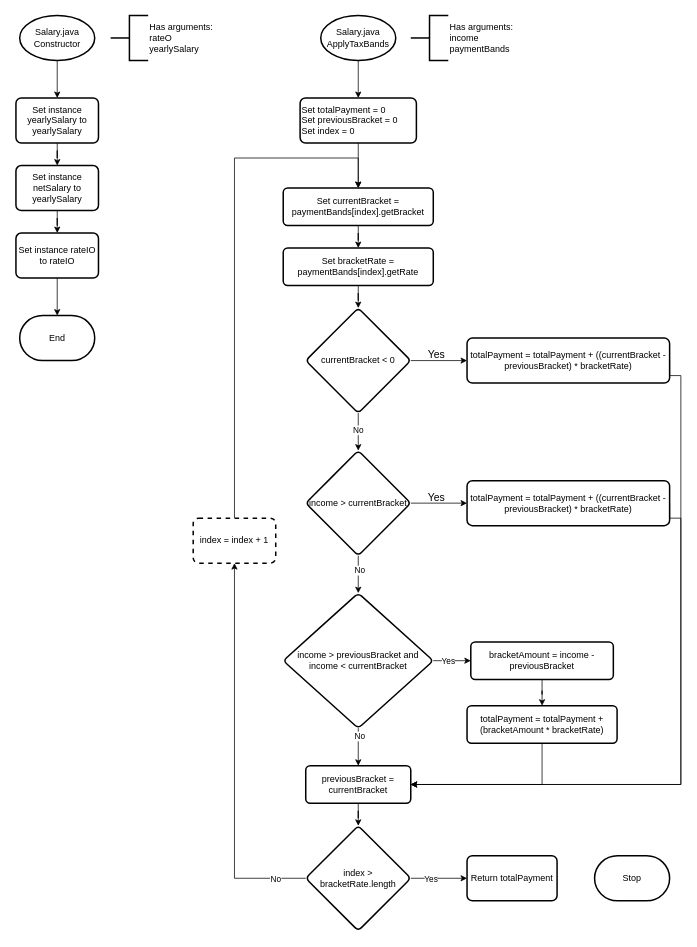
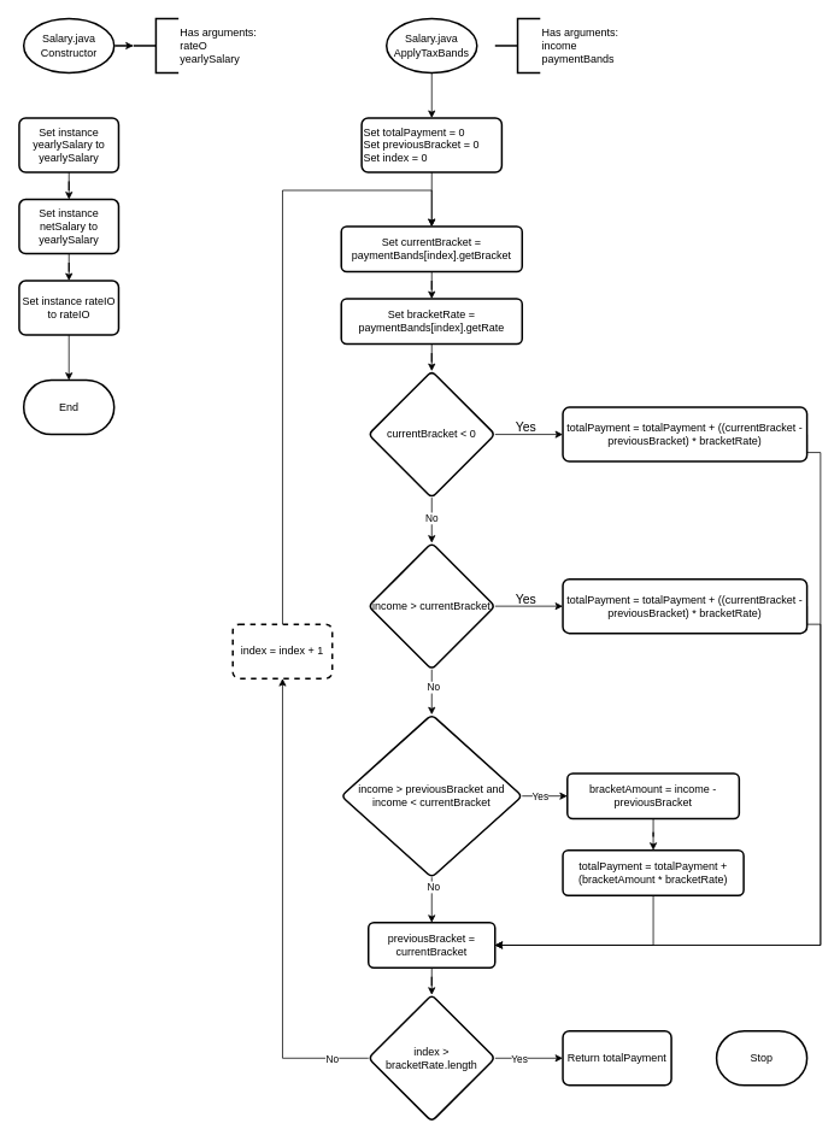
- <mxCell id="4" value="" style="edgeStyle=orthogonalEdgeStyle;rounded=0;orthogonalLoop=1;jettySize=auto;html=1;" parent="1" source="5" target="12" edge="1"><mxGeometry relative="1" as="geometry" /></mxCell>
+ <mxCell id="4" value="" style="edgeStyle=orthogonalEdgeStyle;rounded=0;orthogonalLoop=1;jettySize=auto;html=1;" parent="1" source="5" target="6" edge="1"><mxGeometry relative="1" as="geometry" /></mxCell>
